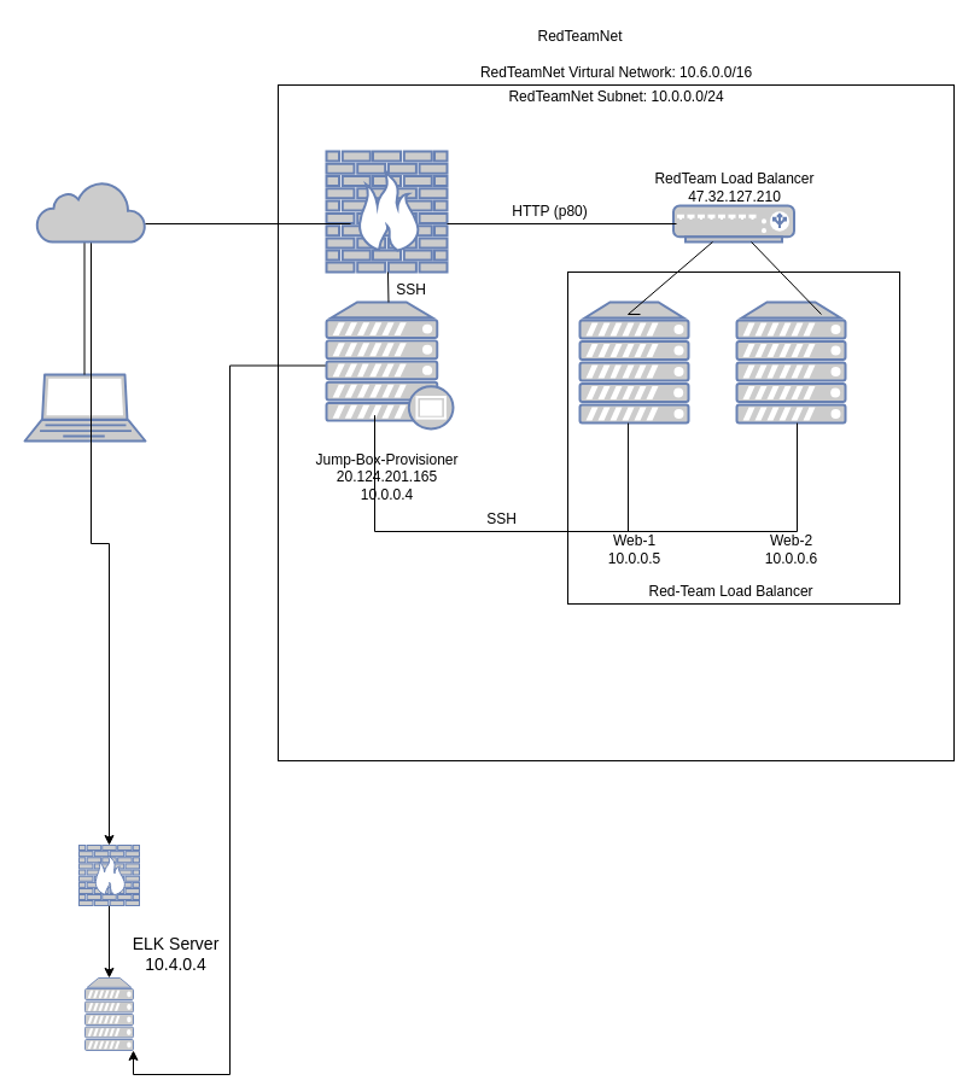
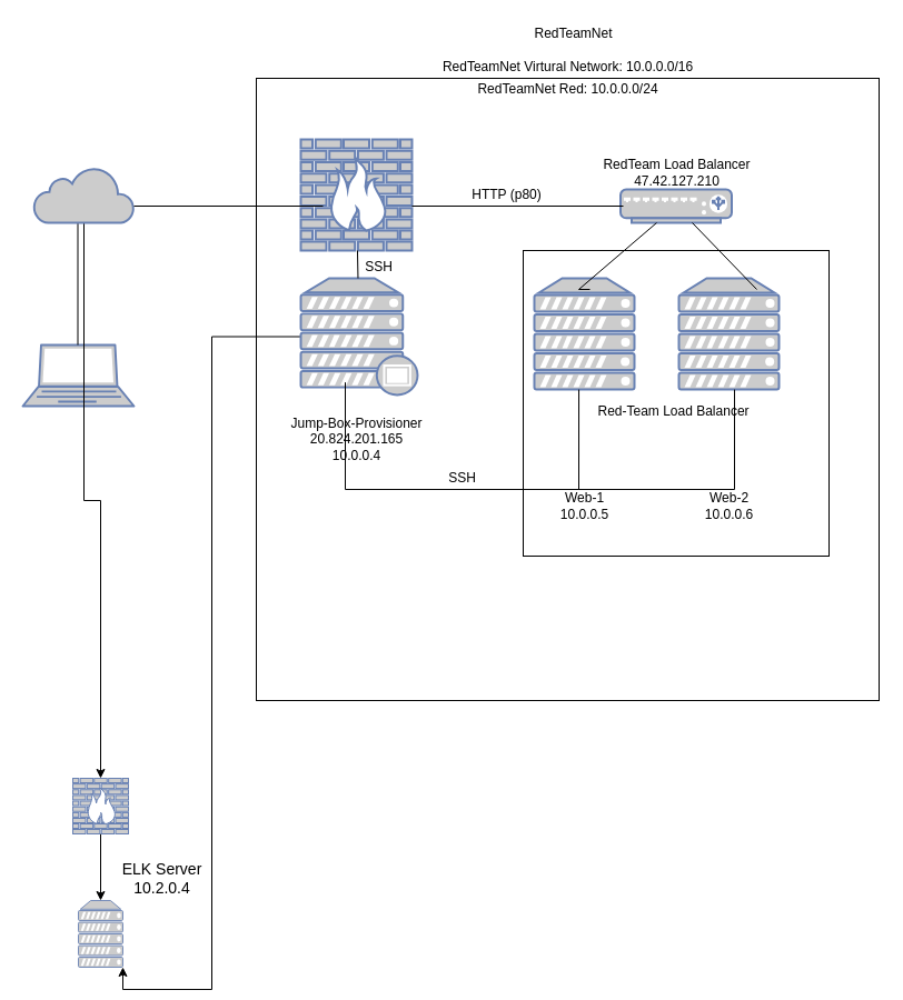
- <mxCell id="23" value="RedTeamNet" style="text;html=1;resizable=0;autosize=1;align=center;verticalAlign=middle;points=[];fillColor=none;strokeColor=none;rounded=0;" vertex="1" parent="1"><mxGeometry x="435" y="20" width="90" height="20" as="geometry" /></mxCell>
+ <mxCell id="23" value="RedTeamNet" style="text;html=1;resizable=0;autosize=1;align=center;verticalAlign=middle;points=[];fillColor=none;strokeColor=none;rounded=0;" vertex="1" parent="1"><mxGeometry x="470" y="20" width="90" height="20" as="geometry" /></mxCell>
- <mxCell id="24" value="RedTeamNet Virtural Network: 10.6.0.0/16" style="text;html=1;resizable=0;autosize=1;align=center;verticalAlign=middle;points=[];fillColor=none;strokeColor=none;rounded=0;" vertex="1" parent="1"><mxGeometry x="390" y="50" width="240" height="20" as="geometry" /></mxCell>
+ <mxCell id="24" value="RedTeamNet Virtural Network: 10.0.0.0/16" style="text;html=1;resizable=0;autosize=1;align=center;verticalAlign=middle;points=[];fillColor=none;strokeColor=none;rounded=0;" vertex="1" parent="1"><mxGeometry x="390" y="50" width="240" height="20" as="geometry" /></mxCell>
- <mxCell id="25" value="RedTeamNet Subnet: 10.0.0.0/24" style="text;html=1;resizable=0;autosize=1;align=center;verticalAlign=middle;points=[];fillColor=none;strokeColor=none;rounded=0;" vertex="1" parent="1"><mxGeometry x="415" y="70" width="190" height="20" as="geometry" /></mxCell>
+ <mxCell id="25" value="RedTeamNet Red: 10.0.0.0/24" style="text;html=1;resizable=0;autosize=1;align=center;verticalAlign=middle;points=[];fillColor=none;strokeColor=none;rounded=0;" vertex="1" parent="1"><mxGeometry x="415" y="70" width="190" height="20" as="geometry" /></mxCell>
- <mxCell id="26" value="RedTeam Load Balancer&lt;br&gt;47.32.127.210" style="text;html=1;resizable=0;autosize=1;align=center;verticalAlign=middle;points=[];fillColor=none;strokeColor=none;rounded=0;" vertex="1" parent="1"><mxGeometry x="532.5" y="140" width="150" height="30" as="geometry" /></mxCell>
+ <mxCell id="26" value="RedTeam Load Balancer&lt;br&gt;47.42.127.210" style="text;html=1;resizable=0;autosize=1;align=center;verticalAlign=middle;points=[];fillColor=none;strokeColor=none;rounded=0;" vertex="1" parent="1"><mxGeometry x="532.5" y="140" width="150" height="30" as="geometry" /></mxCell>
- <mxCell id="33" value="Jump-Box-Provisioner&lt;br&gt;20.124.201.165&lt;br&gt;10.0.0.4" style="text;html=1;resizable=0;autosize=1;align=center;verticalAlign=middle;points=[];fillColor=none;strokeColor=none;rounded=0;" vertex="1" parent="1"><mxGeometry x="255" y="370" width="130" height="50" as="geometry" /></mxCell>
+ <mxCell id="33" value="Jump-Box-Provisioner&lt;br&gt;20.824.201.165&lt;br&gt;10.0.0.4" style="text;html=1;resizable=0;autosize=1;align=center;verticalAlign=middle;points=[];fillColor=none;strokeColor=none;rounded=0;" vertex="1" parent="1"><mxGeometry x="255" y="370" width="130" height="50" as="geometry" /></mxCell>
- <mxCell id="32" value="Red-Team Load Balancer" style="text;html=1;resizable=0;autosize=1;align=center;verticalAlign=middle;points=[];fillColor=none;strokeColor=none;rounded=0;" vertex="1" parent="1"><mxGeometry x="530" y="480" width="150" height="20" as="geometry" /></mxCell>
+ <mxCell id="32" value="Red-Team Load Balancer" style="text;html=1;resizable=0;autosize=1;align=center;verticalAlign=middle;points=[];fillColor=none;strokeColor=none;rounded=0;" vertex="1" parent="1"><mxGeometry x="530" y="360" width="150" height="20" as="geometry" /></mxCell>
- <mxCell id="35" value="&lt;font style=&quot;font-size: 14px&quot;&gt;ELK Server&lt;br&gt;10.4.0.4&lt;br&gt;&lt;/font&gt;" style="text;html=1;align=center;verticalAlign=middle;resizable=0;points=[];autosize=1;strokeColor=none;fillColor=none;" vertex="1" parent="1"><mxGeometry x="100" y="770" width="90" height="40" as="geometry" /></mxCell>
+ <mxCell id="35" value="&lt;font style=&quot;font-size: 14px&quot;&gt;ELK Server&lt;br&gt;10.2.0.4&lt;br&gt;&lt;/font&gt;" style="text;html=1;align=center;verticalAlign=middle;resizable=0;points=[];autosize=1;strokeColor=none;fillColor=none;" vertex="1" parent="1"><mxGeometry x="100" y="770" width="90" height="40" as="geometry" /></mxCell>
